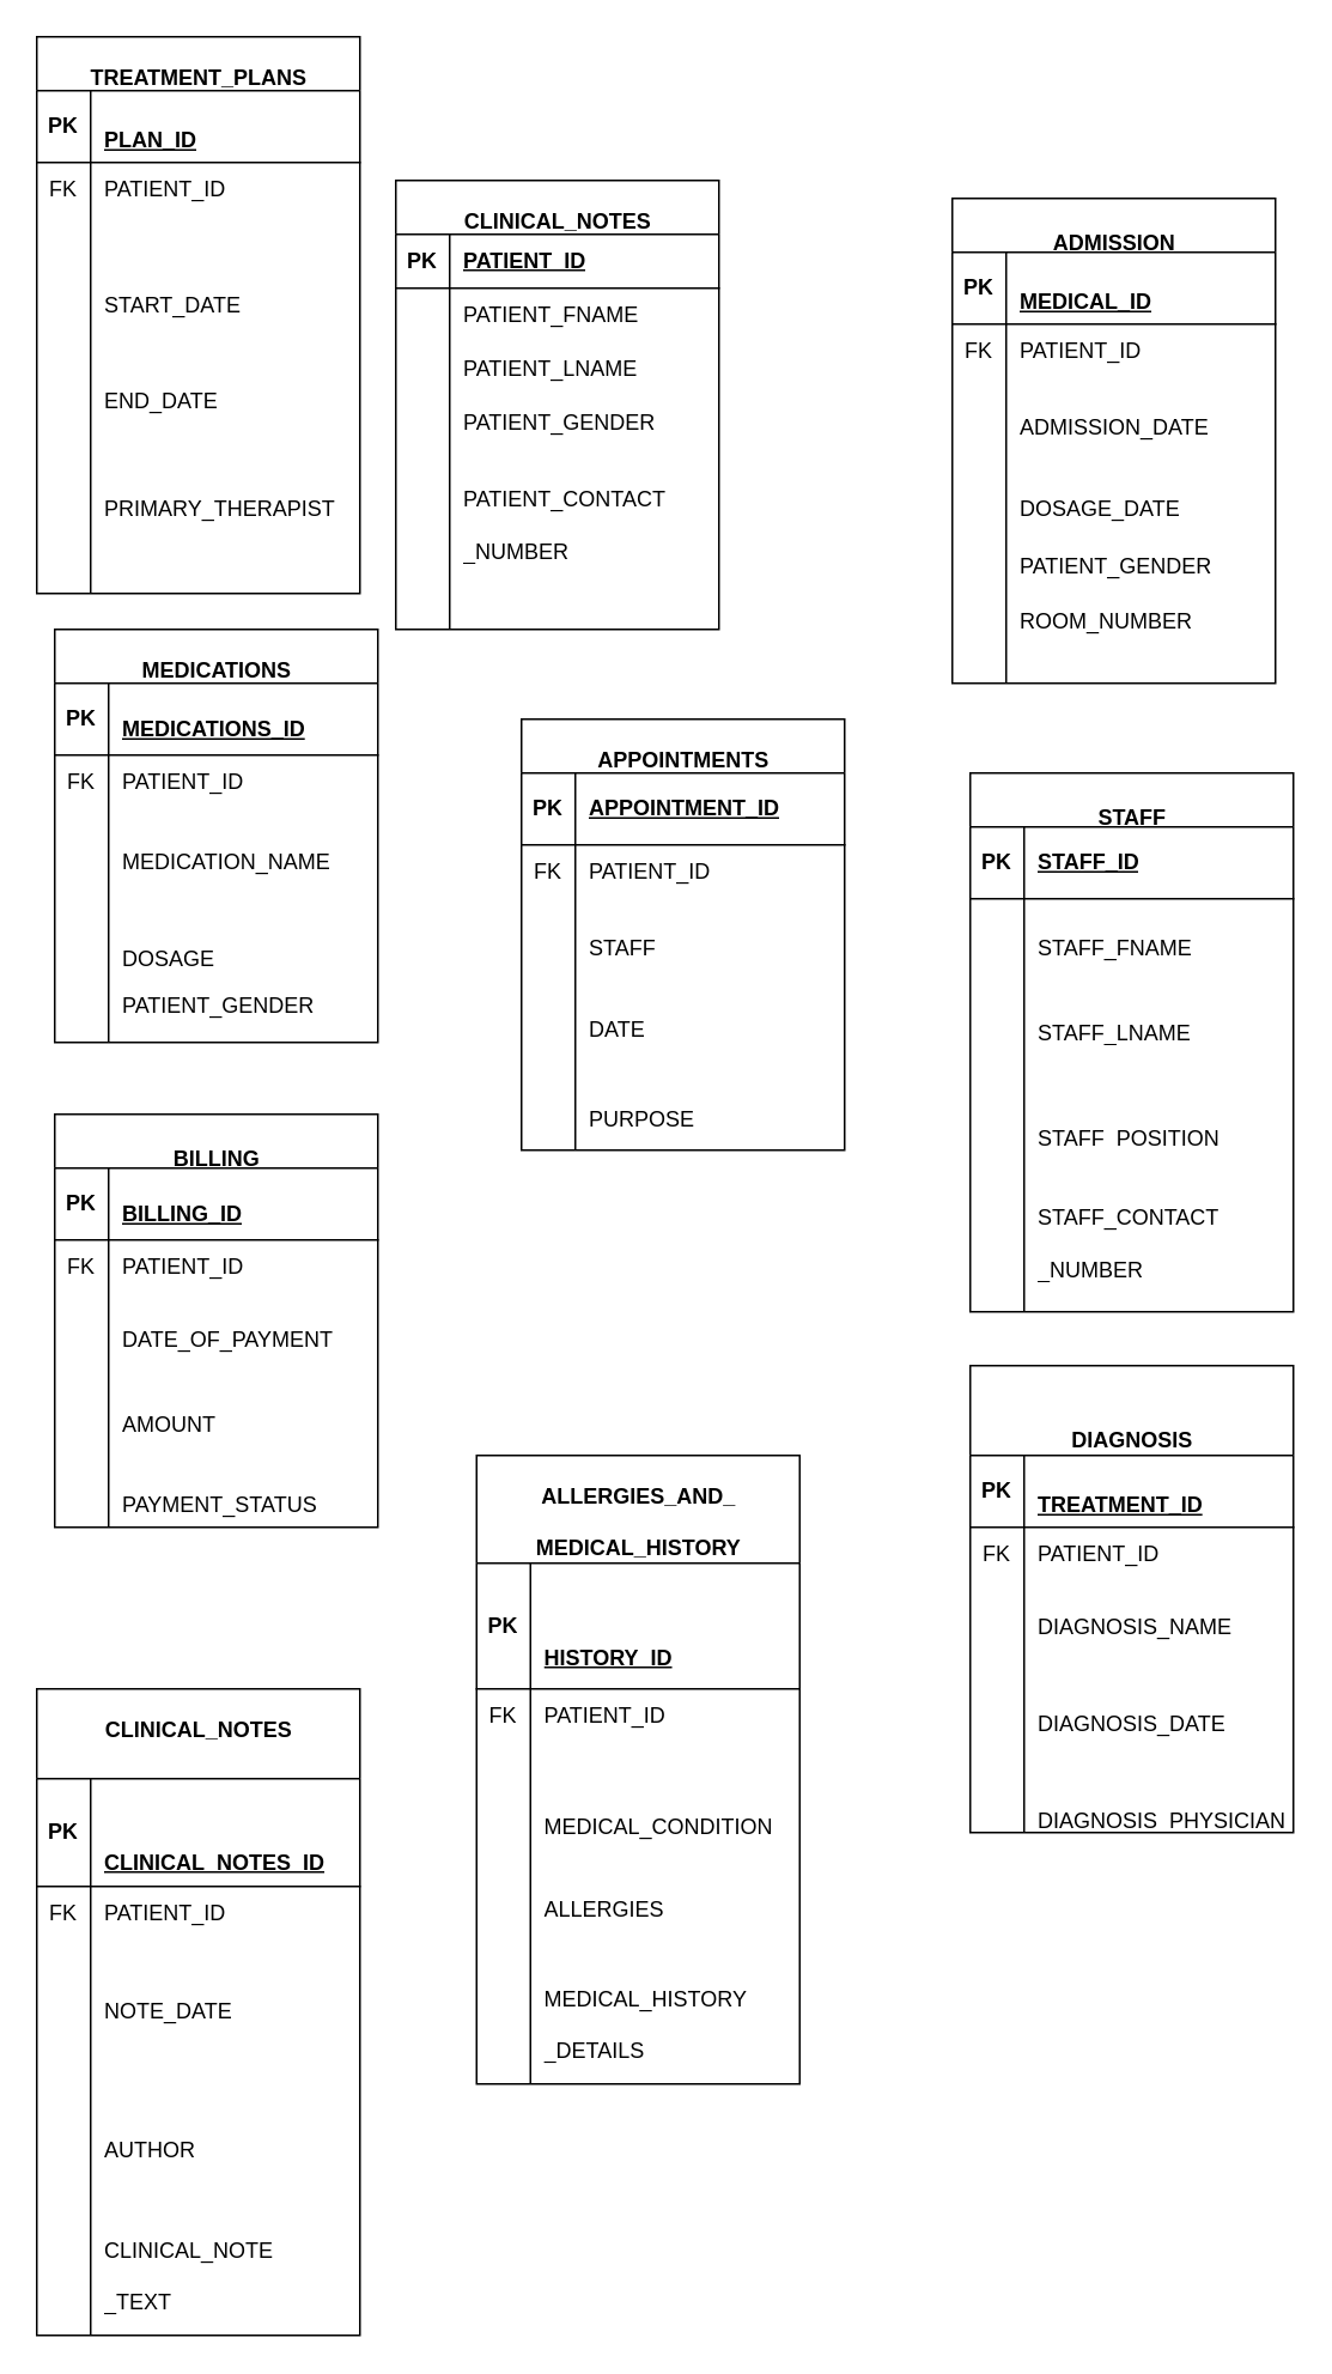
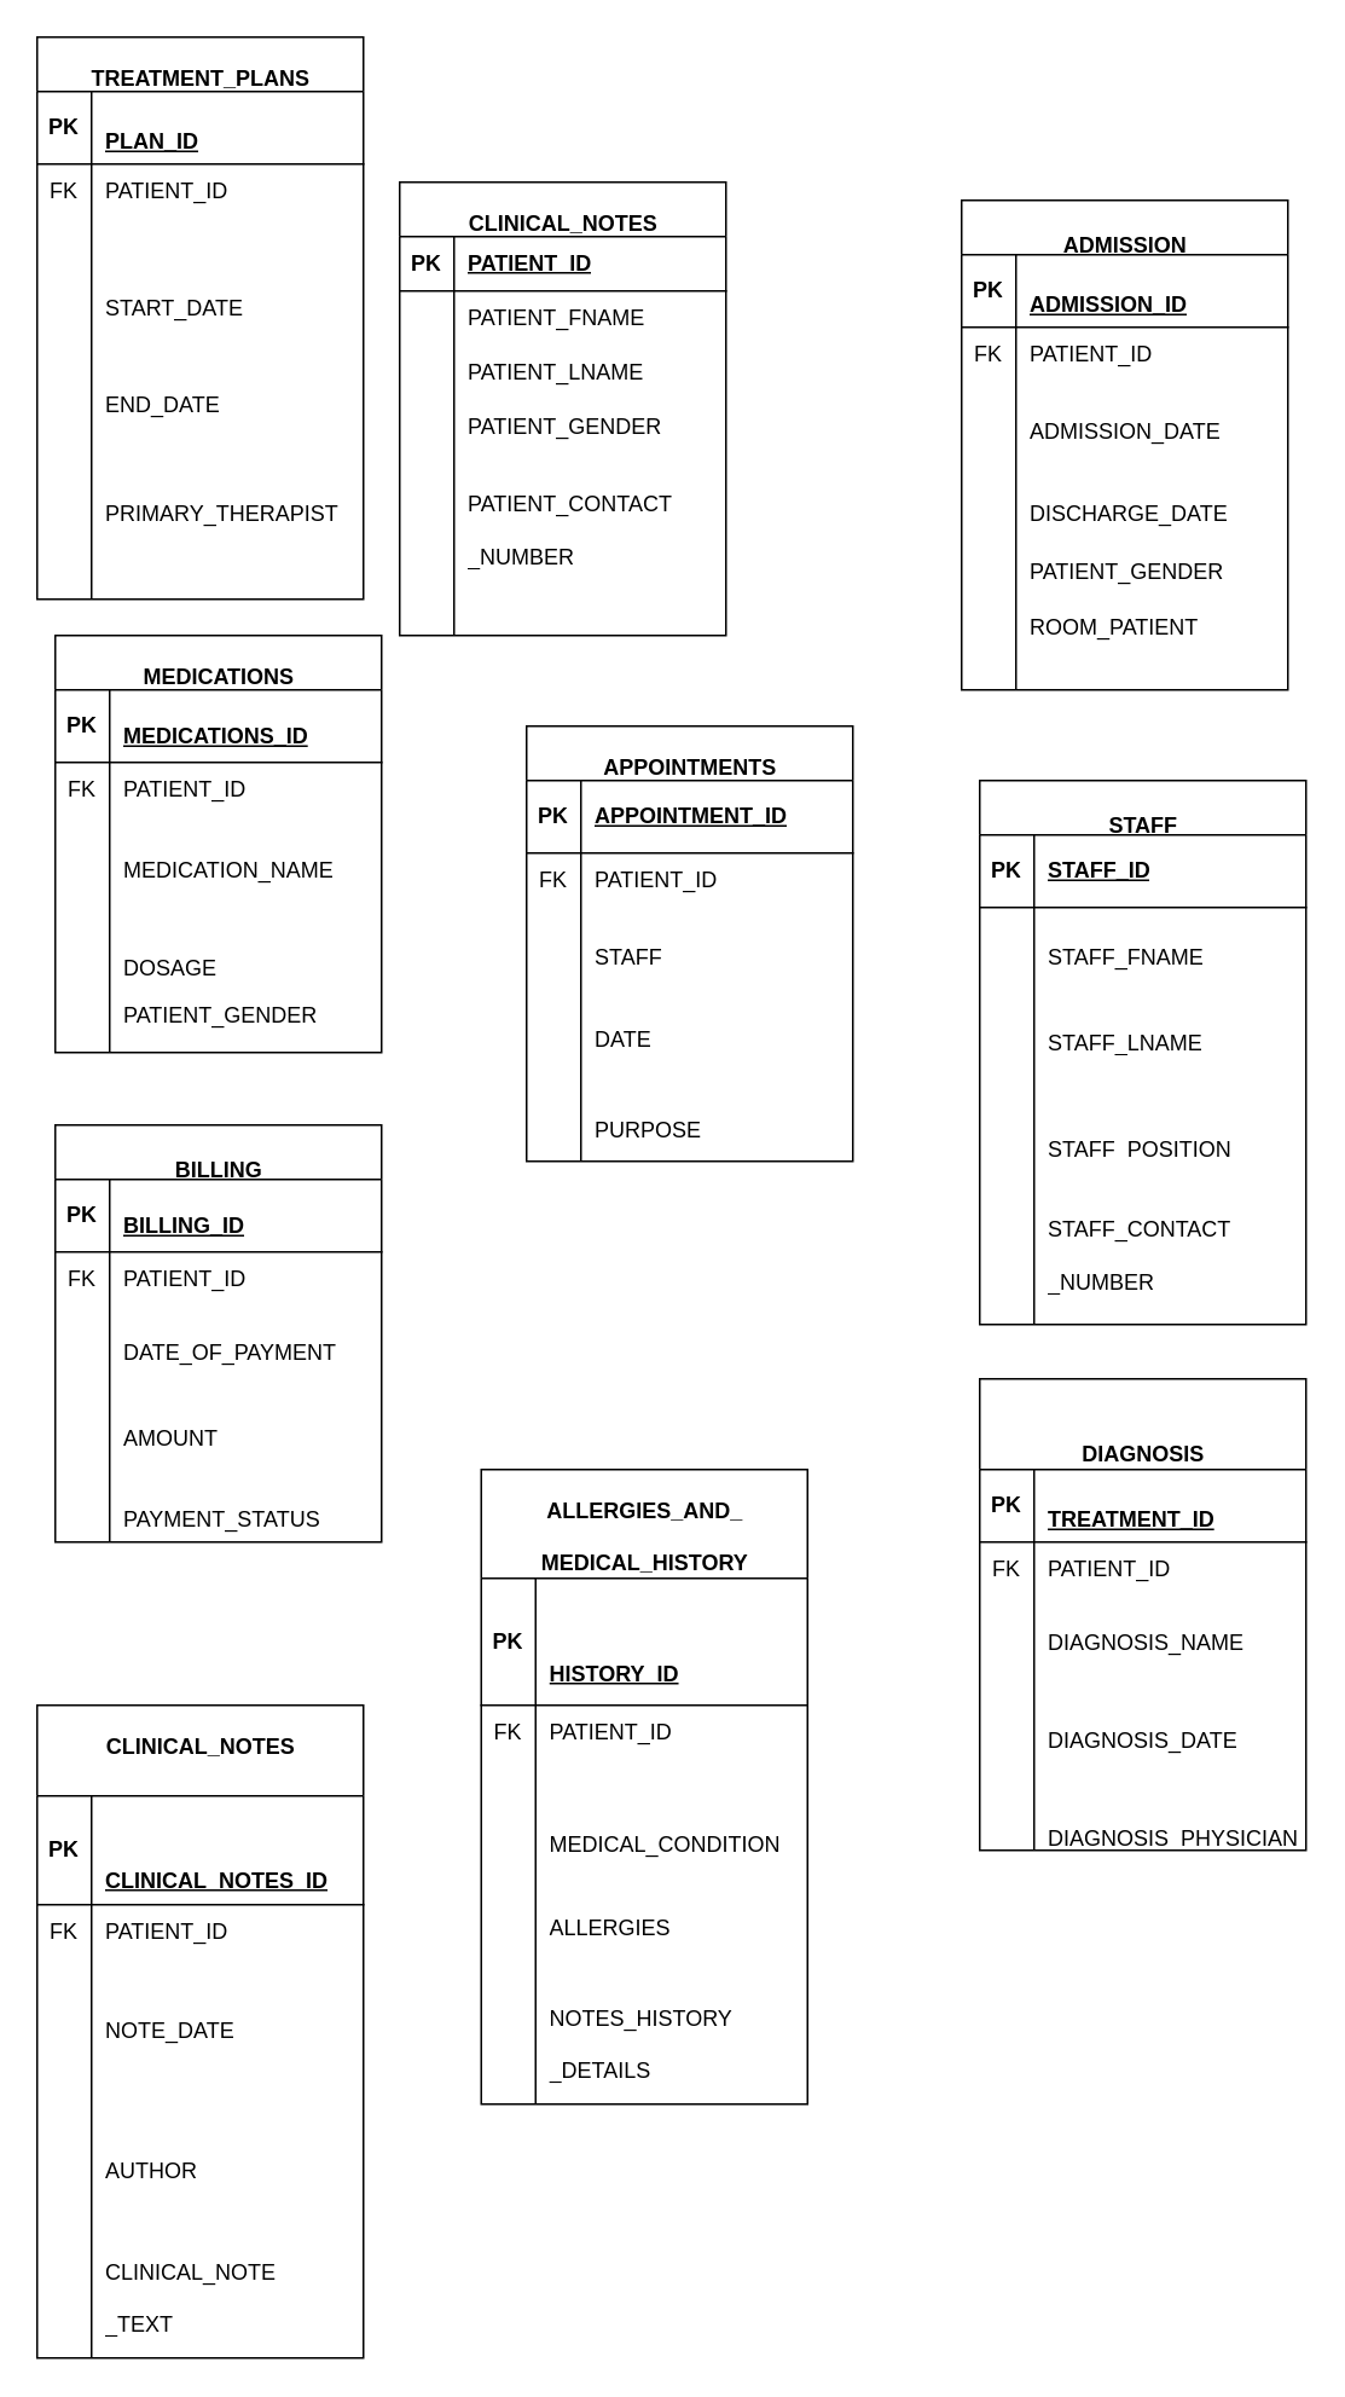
- <mxCell id="24" value="&lt;table style=&quot;border-collapse:&lt;br/&gt; collapse;width:112pt&quot; width=&quot;150&quot; cellspacing=&quot;0&quot; cellpadding=&quot;0&quot; border=&quot;0&quot;&gt;&lt;tbody&gt;&lt;tr style=&quot;mso-height-source:userset;height:14.4pt&quot; height=&quot;19&quot;&gt;&lt;br/&gt;  &lt;td style=&quot;height:14.4pt;width:112pt&quot; width=&quot;150&quot; class=&quot;xl66&quot; height=&quot;19&quot;&gt;MEDICAL_ID&lt;/td&gt;&lt;/tr&gt;&lt;/tbody&gt;&lt;/table&gt;" style="shape=partialRectangle;connectable=0;fillColor=none;top=0;left=0;bottom=0;right=0;align=left;spacingLeft=6;fontStyle=5;overflow=hidden;whiteSpace=wrap;html=1;" vertex="1" parent="22"><mxGeometry x="30" width="150" height="40" as="geometry"><mxRectangle width="150" height="40" as="alternateBounds" /></mxGeometry></mxCell>
+ <mxCell id="24" value="&lt;table style=&quot;border-collapse:&lt;br/&gt; collapse;width:112pt&quot; width=&quot;150&quot; cellspacing=&quot;0&quot; cellpadding=&quot;0&quot; border=&quot;0&quot;&gt;&lt;tbody&gt;&lt;tr style=&quot;mso-height-source:userset;height:14.4pt&quot; height=&quot;19&quot;&gt;&lt;br/&gt;  &lt;td style=&quot;height:14.4pt;width:112pt&quot; width=&quot;150&quot; class=&quot;xl66&quot; height=&quot;19&quot;&gt;ADMISSION_ID&lt;/td&gt;&lt;/tr&gt;&lt;/tbody&gt;&lt;/table&gt;" style="shape=partialRectangle;connectable=0;fillColor=none;top=0;left=0;bottom=0;right=0;align=left;spacingLeft=6;fontStyle=5;overflow=hidden;whiteSpace=wrap;html=1;" vertex="1" parent="22"><mxGeometry x="30" width="150" height="40" as="geometry"><mxRectangle width="150" height="40" as="alternateBounds" /></mxGeometry></mxCell>
- <mxCell id="33" value="&lt;table style=&quot;border-collapse:&lt;br/&gt; collapse;width:129pt&quot; width=&quot;172&quot; cellspacing=&quot;0&quot; cellpadding=&quot;0&quot; border=&quot;0&quot;&gt;&lt;tbody&gt;&lt;tr style=&quot;height:13.8pt&quot; height=&quot;18&quot;&gt;&lt;br/&gt;  &lt;td style=&quot;height:13.8pt;width:129pt&quot; width=&quot;172&quot; class=&quot;xl66&quot; height=&quot;18&quot;&gt;DOSAGE_DATE&lt;/td&gt;&lt;/tr&gt;&lt;/tbody&gt;&lt;/table&gt;" style="shape=partialRectangle;connectable=0;fillColor=none;top=0;left=0;bottom=0;right=0;align=left;spacingLeft=6;overflow=hidden;whiteSpace=wrap;html=1;" vertex="1" parent="31"><mxGeometry x="30" width="150" height="50" as="geometry"><mxRectangle width="150" height="50" as="alternateBounds" /></mxGeometry></mxCell>
+ <mxCell id="33" value="&lt;table style=&quot;border-collapse:&lt;br/&gt; collapse;width:129pt&quot; width=&quot;172&quot; cellspacing=&quot;0&quot; cellpadding=&quot;0&quot; border=&quot;0&quot;&gt;&lt;tbody&gt;&lt;tr style=&quot;height:13.8pt&quot; height=&quot;18&quot;&gt;&lt;br/&gt;  &lt;td style=&quot;height:13.8pt;width:129pt&quot; width=&quot;172&quot; class=&quot;xl66&quot; height=&quot;18&quot;&gt;DISCHARGE_DATE&lt;/td&gt;&lt;/tr&gt;&lt;/tbody&gt;&lt;/table&gt;" style="shape=partialRectangle;connectable=0;fillColor=none;top=0;left=0;bottom=0;right=0;align=left;spacingLeft=6;overflow=hidden;whiteSpace=wrap;html=1;" vertex="1" parent="31"><mxGeometry x="30" width="150" height="50" as="geometry"><mxRectangle width="150" height="50" as="alternateBounds" /></mxGeometry></mxCell>
- <mxCell id="39" value="ROOM_NUMBER&lt;br&gt;&lt;table style=&quot;border-collapse:&lt;br/&gt; collapse;width:129pt&quot; width=&quot;172&quot; cellspacing=&quot;0&quot; cellpadding=&quot;0&quot; border=&quot;0&quot;&gt;&lt;tbody&gt;&lt;tr style=&quot;height:13.8pt&quot; height=&quot;18&quot;&gt;&lt;td style=&quot;height:13.8pt;width:129pt&quot; width=&quot;172&quot; class=&quot;xl66&quot; height=&quot;18&quot;&gt;&lt;/td&gt;&lt;/tr&gt;&lt;/tbody&gt;&lt;/table&gt;" style="shape=partialRectangle;connectable=0;fillColor=none;top=0;left=0;bottom=0;right=0;align=left;spacingLeft=6;overflow=hidden;whiteSpace=wrap;html=1;" vertex="1" parent="37"><mxGeometry x="30" width="150" height="50" as="geometry"><mxRectangle width="150" height="50" as="alternateBounds" /></mxGeometry></mxCell>
+ <mxCell id="39" value="ROOM_PATIENT&lt;br&gt;&lt;table style=&quot;border-collapse:&lt;br/&gt; collapse;width:129pt&quot; width=&quot;172&quot; cellspacing=&quot;0&quot; cellpadding=&quot;0&quot; border=&quot;0&quot;&gt;&lt;tbody&gt;&lt;tr style=&quot;height:13.8pt&quot; height=&quot;18&quot;&gt;&lt;td style=&quot;height:13.8pt;width:129pt&quot; width=&quot;172&quot; class=&quot;xl66&quot; height=&quot;18&quot;&gt;&lt;/td&gt;&lt;/tr&gt;&lt;/tbody&gt;&lt;/table&gt;" style="shape=partialRectangle;connectable=0;fillColor=none;top=0;left=0;bottom=0;right=0;align=left;spacingLeft=6;overflow=hidden;whiteSpace=wrap;html=1;" vertex="1" parent="37"><mxGeometry x="30" width="150" height="50" as="geometry"><mxRectangle width="150" height="50" as="alternateBounds" /></mxGeometry></mxCell>
- <mxCell id="170" value="&lt;table style=&quot;border-collapse:&lt;br/&gt; collapse;width:129pt&quot; width=&quot;172&quot; cellspacing=&quot;0&quot; cellpadding=&quot;0&quot; border=&quot;0&quot;&gt;&lt;tbody&gt;&lt;tr style=&quot;height:27.6pt&quot; height=&quot;37&quot;&gt;&lt;br/&gt;  &lt;td style=&quot;height:27.6pt;width:129pt&quot; width=&quot;172&quot; class=&quot;xl67&quot; height=&quot;37&quot;&gt;MEDICAL_HISTORY&lt;br&gt;&lt;br/&gt;    _DETAILS&lt;/td&gt;&lt;/tr&gt;&lt;/tbody&gt;&lt;/table&gt;" style="shape=partialRectangle;connectable=0;fillColor=none;top=0;left=0;bottom=0;right=0;align=left;spacingLeft=6;overflow=hidden;whiteSpace=wrap;html=1;" vertex="1" parent="168"><mxGeometry x="30" width="150" height="80" as="geometry"><mxRectangle width="150" height="80" as="alternateBounds" /></mxGeometry></mxCell>
+ <mxCell id="170" value="&lt;table style=&quot;border-collapse:&lt;br/&gt; collapse;width:129pt&quot; width=&quot;172&quot; cellspacing=&quot;0&quot; cellpadding=&quot;0&quot; border=&quot;0&quot;&gt;&lt;tbody&gt;&lt;tr style=&quot;height:27.6pt&quot; height=&quot;37&quot;&gt;&lt;br/&gt;  &lt;td style=&quot;height:27.6pt;width:129pt&quot; width=&quot;172&quot; class=&quot;xl67&quot; height=&quot;37&quot;&gt;NOTES_HISTORY&lt;br&gt;&lt;br/&gt;    _DETAILS&lt;/td&gt;&lt;/tr&gt;&lt;/tbody&gt;&lt;/table&gt;" style="shape=partialRectangle;connectable=0;fillColor=none;top=0;left=0;bottom=0;right=0;align=left;spacingLeft=6;overflow=hidden;whiteSpace=wrap;html=1;" vertex="1" parent="168"><mxGeometry x="30" width="150" height="80" as="geometry"><mxRectangle width="150" height="80" as="alternateBounds" /></mxGeometry></mxCell>
